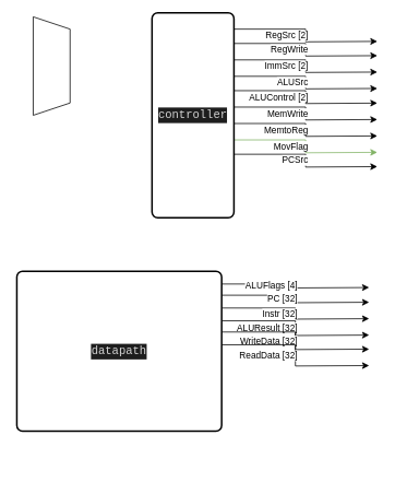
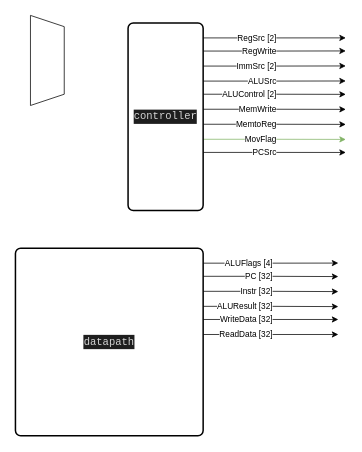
- <mxCell id="11" value="&lt;div style=&quot;color: rgb(212, 212, 212); background-color: rgb(30, 30, 30); font-family: Consolas, &amp;quot;Courier New&amp;quot;, monospace; font-size: 14px; line-height: 19px;&quot;&gt;controller&lt;/div&gt;" style="rounded=1;whiteSpace=wrap;html=1;absoluteArcSize=1;arcSize=14;strokeWidth=2;points=[[0,0.08,0,0,0],[0,0.15,0,0,0],[0,0.23,0,0,0],[0,0.31,0,0,0],[0,0.38,0,0,0],[0,0.46,0,0,0],[0,0.54,0,0,0],[0,0.62,0,0,0],[0,0.69,0,0,0],[0,0.77,0,0,0],[0,0.85,0,0,0],[0,0.92,0,0,0],[1,0.08,0,0,0],[1,0.15,0,0,0],[1,0.23,0,0,0],[1,0.31,0,0,0],[1,0.38,0,0,0],[1,0.46,0,0,0],[1,0.54,0,0,0],[1,0.62,0,0,0],[1,0.69,0,0,0],[1,0.77,0,0,0],[1,0.85,0,0,0],[1,0.92,0,0,0]];" vertex="1" parent="1"><mxGeometry x="185" y="15" width="100" height="250" as="geometry" /></mxCell>
+ <mxCell id="11" value="&lt;div style=&quot;color: rgb(212, 212, 212); background-color: rgb(30, 30, 30); font-family: Consolas, &amp;quot;Courier New&amp;quot;, monospace; font-size: 14px; line-height: 19px;&quot;&gt;controller&lt;/div&gt;" style="rounded=1;whiteSpace=wrap;html=1;absoluteArcSize=1;arcSize=14;strokeWidth=2;points=[[0,0.08,0,0,0],[0,0.15,0,0,0],[0,0.23,0,0,0],[0,0.31,0,0,0],[0,0.38,0,0,0],[0,0.46,0,0,0],[0,0.54,0,0,0],[0,0.62,0,0,0],[0,0.69,0,0,0],[0,0.77,0,0,0],[0,0.85,0,0,0],[0,0.92,0,0,0],[1,0.08,0,0,0],[1,0.15,0,0,0],[1,0.23,0,0,0],[1,0.31,0,0,0],[1,0.38,0,0,0],[1,0.46,0,0,0],[1,0.54,0,0,0],[1,0.62,0,0,0],[1,0.69,0,0,0],[1,0.77,0,0,0],[1,0.85,0,0,0],[1,0.92,0,0,0]];" vertex="1" parent="1"><mxGeometry x="170" y="30" width="100" height="250" as="geometry" /></mxCell>
- <mxCell id="18" value="&lt;div style=&quot;color: rgb(212, 212, 212); background-color: rgb(30, 30, 30); font-family: Consolas, &amp;quot;Courier New&amp;quot;, monospace; font-size: 14px; line-height: 19px;&quot;&gt;datapath&lt;/div&gt;" style="rounded=1;whiteSpace=wrap;html=1;absoluteArcSize=1;arcSize=14;strokeWidth=2;points=[[0,0.08,0,0,0],[0,0.15,0,0,0],[0,0.23,0,0,0],[0,0.31,0,0,0],[0,0.38,0,0,0],[0,0.46,0,0,0],[0,0.54,0,0,0],[0,0.62,0,0,0],[0,0.69,0,0,0],[0,0.77,0,0,0],[0,0.85,0,0,0],[0,0.92,0,0,0],[1,0.08,0,0,0],[1,0.15,0,0,0],[1,0.23,0,0,0],[1,0.31,0,0,0],[1,0.38,0,0,0],[1,0.46,0,0,0],[1,0.54,0,0,0],[1,0.62,0,0,0],[1,0.69,0,0,0],[1,0.77,0,0,0],[1,0.85,0,0,0],[1,0.92,0,0,0]];" vertex="1" parent="1"><mxGeometry x="20" y="330" width="250" height="195" as="geometry" /></mxCell>
+ <mxCell id="18" value="&lt;div style=&quot;color: rgb(212, 212, 212); background-color: rgb(30, 30, 30); font-family: Consolas, &amp;quot;Courier New&amp;quot;, monospace; font-size: 14px; line-height: 19px;&quot;&gt;datapath&lt;/div&gt;" style="rounded=1;whiteSpace=wrap;html=1;absoluteArcSize=1;arcSize=14;strokeWidth=2;points=[[0,0.08,0,0,0],[0,0.15,0,0,0],[0,0.23,0,0,0],[0,0.31,0,0,0],[0,0.38,0,0,0],[0,0.46,0,0,0],[0,0.54,0,0,0],[0,0.62,0,0,0],[0,0.69,0,0,0],[0,0.77,0,0,0],[0,0.85,0,0,0],[0,0.92,0,0,0],[1,0.08,0,0,0],[1,0.15,0,0,0],[1,0.23,0,0,0],[1,0.31,0,0,0],[1,0.38,0,0,0],[1,0.46,0,0,0],[1,0.54,0,0,0],[1,0.62,0,0,0],[1,0.69,0,0,0],[1,0.77,0,0,0],[1,0.85,0,0,0],[1,0.92,0,0,0]];" vertex="1" parent="1"><mxGeometry x="20" y="330" width="250" height="250" as="geometry" /></mxCell>
